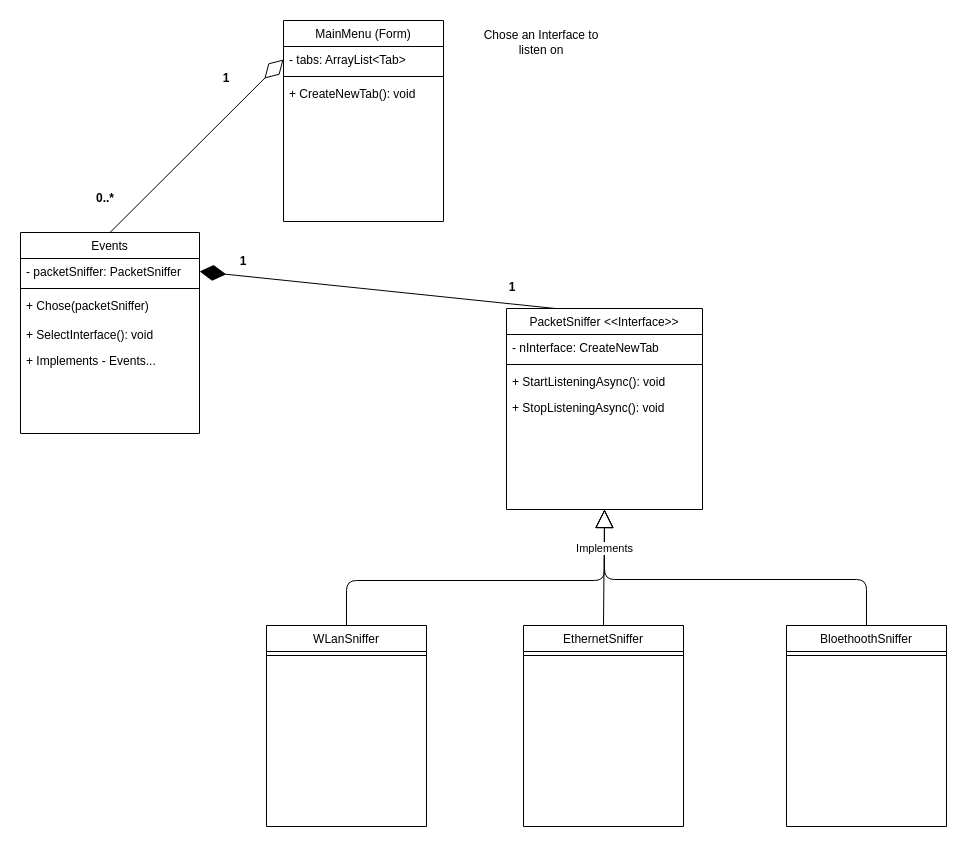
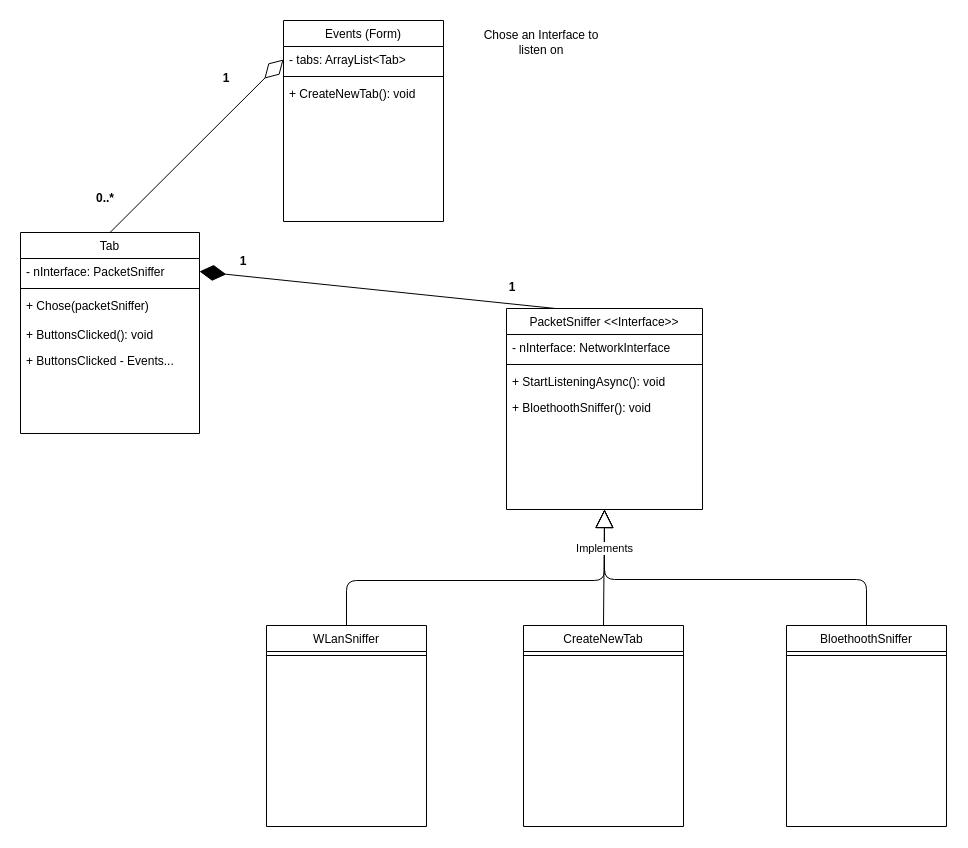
- <mxCell id="9" value="MainMenu (Form)" style="swimlane;fontStyle=0;align=center;verticalAlign=top;childLayout=stackLayout;horizontal=1;startSize=26;horizontalStack=0;resizeParent=1;resizeLast=0;collapsible=1;marginBottom=0;rounded=0;shadow=0;strokeWidth=1;" parent="1" vertex="1"><mxGeometry x="283" y="20" width="160" height="201" as="geometry"><mxRectangle x="550" y="140" width="160" height="26" as="alternateBounds" /></mxGeometry></mxCell>
+ <mxCell id="9" value="Events (Form)" style="swimlane;fontStyle=0;align=center;verticalAlign=top;childLayout=stackLayout;horizontal=1;startSize=26;horizontalStack=0;resizeParent=1;resizeLast=0;collapsible=1;marginBottom=0;rounded=0;shadow=0;strokeWidth=1;" parent="1" vertex="1"><mxGeometry x="283" y="20" width="160" height="201" as="geometry"><mxRectangle x="550" y="140" width="160" height="26" as="alternateBounds" /></mxGeometry></mxCell>
- <mxCell id="23" value="Events" style="swimlane;fontStyle=0;align=center;verticalAlign=top;childLayout=stackLayout;horizontal=1;startSize=26;horizontalStack=0;resizeParent=1;resizeLast=0;collapsible=1;marginBottom=0;rounded=0;shadow=0;strokeWidth=1;" vertex="1" parent="1"><mxGeometry x="20" y="232" width="179" height="201" as="geometry"><mxRectangle x="550" y="140" width="160" height="26" as="alternateBounds" /></mxGeometry></mxCell>
+ <mxCell id="23" value="Tab" style="swimlane;fontStyle=0;align=center;verticalAlign=top;childLayout=stackLayout;horizontal=1;startSize=26;horizontalStack=0;resizeParent=1;resizeLast=0;collapsible=1;marginBottom=0;rounded=0;shadow=0;strokeWidth=1;" vertex="1" parent="1"><mxGeometry x="20" y="232" width="179" height="201" as="geometry"><mxRectangle x="550" y="140" width="160" height="26" as="alternateBounds" /></mxGeometry></mxCell>
- <mxCell id="24" value="- packetSniffer: PacketSniffer" style="text;strokeColor=none;fillColor=none;align=left;verticalAlign=top;spacingLeft=4;spacingRight=4;overflow=hidden;rotatable=0;points=[[0,0.5],[1,0.5]];portConstraint=eastwest;" vertex="1" parent="23"><mxGeometry y="26" width="179" height="26" as="geometry" /></mxCell>
+ <mxCell id="24" value="- nInterface: PacketSniffer" style="text;strokeColor=none;fillColor=none;align=left;verticalAlign=top;spacingLeft=4;spacingRight=4;overflow=hidden;rotatable=0;points=[[0,0.5],[1,0.5]];portConstraint=eastwest;" vertex="1" parent="23"><mxGeometry y="26" width="179" height="26" as="geometry" /></mxCell>
- <mxCell id="27" value="+ SelectInterface(): void" style="text;strokeColor=none;fillColor=none;align=left;verticalAlign=top;spacingLeft=4;spacingRight=4;overflow=hidden;rotatable=0;points=[[0,0.5],[1,0.5]];portConstraint=eastwest;" vertex="1" parent="23"><mxGeometry y="89" width="179" height="26" as="geometry" /></mxCell>
+ <mxCell id="27" value="+ ButtonsClicked(): void" style="text;strokeColor=none;fillColor=none;align=left;verticalAlign=top;spacingLeft=4;spacingRight=4;overflow=hidden;rotatable=0;points=[[0,0.5],[1,0.5]];portConstraint=eastwest;" vertex="1" parent="23"><mxGeometry y="89" width="179" height="26" as="geometry" /></mxCell>
- <mxCell id="5" value="- nInterface: CreateNewTab" style="text;strokeColor=none;fillColor=none;align=left;verticalAlign=top;spacingLeft=4;spacingRight=4;overflow=hidden;rotatable=0;points=[[0,0.5],[1,0.5]];portConstraint=eastwest;" vertex="1" parent="4"><mxGeometry y="26" width="196" height="26" as="geometry" /></mxCell>
+ <mxCell id="5" value="- nInterface: NetworkInterface" style="text;strokeColor=none;fillColor=none;align=left;verticalAlign=top;spacingLeft=4;spacingRight=4;overflow=hidden;rotatable=0;points=[[0,0.5],[1,0.5]];portConstraint=eastwest;" vertex="1" parent="4"><mxGeometry y="26" width="196" height="26" as="geometry" /></mxCell>
- <mxCell id="28" value="+ Implements - Events..." style="text;strokeColor=none;fillColor=none;align=left;verticalAlign=top;spacingLeft=4;spacingRight=4;overflow=hidden;rotatable=0;points=[[0,0.5],[1,0.5]];portConstraint=eastwest;" vertex="1" parent="23"><mxGeometry y="115" width="179" height="26" as="geometry" /></mxCell>
+ <mxCell id="28" value="+ ButtonsClicked - Events..." style="text;strokeColor=none;fillColor=none;align=left;verticalAlign=top;spacingLeft=4;spacingRight=4;overflow=hidden;rotatable=0;points=[[0,0.5],[1,0.5]];portConstraint=eastwest;" vertex="1" parent="23"><mxGeometry y="115" width="179" height="26" as="geometry" /></mxCell>
- <mxCell id="8" value="+ StopListeningAsync(): void" style="text;strokeColor=none;fillColor=none;align=left;verticalAlign=top;spacingLeft=4;spacingRight=4;overflow=hidden;rotatable=0;points=[[0,0.5],[1,0.5]];portConstraint=eastwest;" vertex="1" parent="4"><mxGeometry y="86" width="196" height="26" as="geometry" /></mxCell>
+ <mxCell id="8" value="+ BloethoothSniffer(): void" style="text;strokeColor=none;fillColor=none;align=left;verticalAlign=top;spacingLeft=4;spacingRight=4;overflow=hidden;rotatable=0;points=[[0,0.5],[1,0.5]];portConstraint=eastwest;" vertex="1" parent="4"><mxGeometry y="86" width="196" height="26" as="geometry" /></mxCell>
- <mxCell id="15" value="EthernetSniffer" style="swimlane;fontStyle=0;align=center;verticalAlign=top;childLayout=stackLayout;horizontal=1;startSize=26;horizontalStack=0;resizeParent=1;resizeLast=0;collapsible=1;marginBottom=0;rounded=0;shadow=0;strokeWidth=1;" vertex="1" parent="1"><mxGeometry x="523" y="625" width="160" height="201" as="geometry"><mxRectangle x="550" y="140" width="160" height="26" as="alternateBounds" /></mxGeometry></mxCell>
+ <mxCell id="15" value="CreateNewTab" style="swimlane;fontStyle=0;align=center;verticalAlign=top;childLayout=stackLayout;horizontal=1;startSize=26;horizontalStack=0;resizeParent=1;resizeLast=0;collapsible=1;marginBottom=0;rounded=0;shadow=0;strokeWidth=1;" vertex="1" parent="1"><mxGeometry x="523" y="625" width="160" height="201" as="geometry"><mxRectangle x="550" y="140" width="160" height="26" as="alternateBounds" /></mxGeometry></mxCell>
